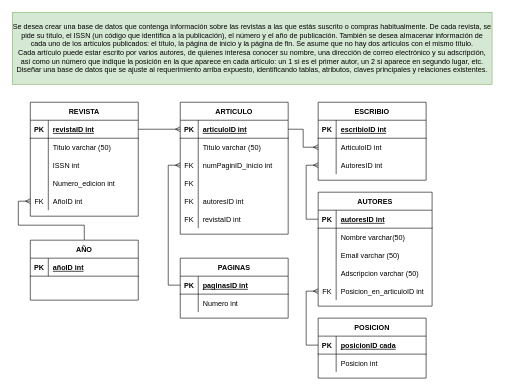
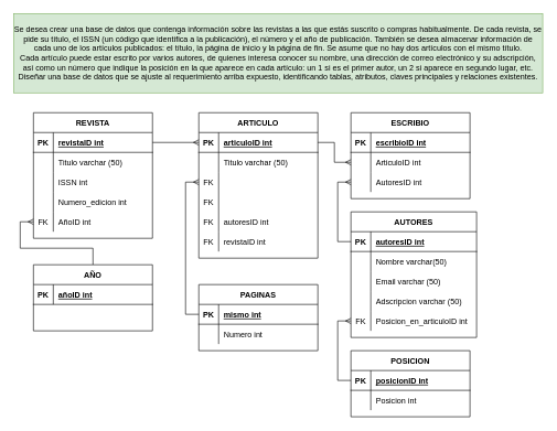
- <mxCell id="35" value="numPaginID_inicio int" style="shape=partialRectangle;connectable=0;fillColor=none;top=0;left=0;bottom=0;right=0;align=left;spacingLeft=6;overflow=hidden;" vertex="1" parent="33"><mxGeometry x="30" width="150" height="30" as="geometry"><mxRectangle width="150" height="30" as="alternateBounds" /></mxGeometry></mxCell>
- <mxCell id="48" value="paginasID int" style="shape=partialRectangle;connectable=0;fillColor=none;top=0;left=0;bottom=0;right=0;align=left;spacingLeft=6;fontStyle=5;overflow=hidden;" vertex="1" parent="46"><mxGeometry x="30" width="150" height="30" as="geometry"><mxRectangle width="150" height="30" as="alternateBounds" /></mxGeometry></mxCell>
+ <mxCell id="48" value="mismo int" style="shape=partialRectangle;connectable=0;fillColor=none;top=0;left=0;bottom=0;right=0;align=left;spacingLeft=6;fontStyle=5;overflow=hidden;" vertex="1" parent="46"><mxGeometry x="30" width="150" height="30" as="geometry"><mxRectangle width="150" height="30" as="alternateBounds" /></mxGeometry></mxCell>
- <mxCell id="72" value="posicionID cada" style="shape=partialRectangle;connectable=0;fillColor=none;top=0;left=0;bottom=0;right=0;align=left;spacingLeft=6;fontStyle=5;overflow=hidden;" vertex="1" parent="70"><mxGeometry x="30" width="150" height="30" as="geometry"><mxRectangle width="150" height="30" as="alternateBounds" /></mxGeometry></mxCell>
+ <mxCell id="72" value="posicionID int" style="shape=partialRectangle;connectable=0;fillColor=none;top=0;left=0;bottom=0;right=0;align=left;spacingLeft=6;fontStyle=5;overflow=hidden;" vertex="1" parent="70"><mxGeometry x="30" width="150" height="30" as="geometry"><mxRectangle width="150" height="30" as="alternateBounds" /></mxGeometry></mxCell>
